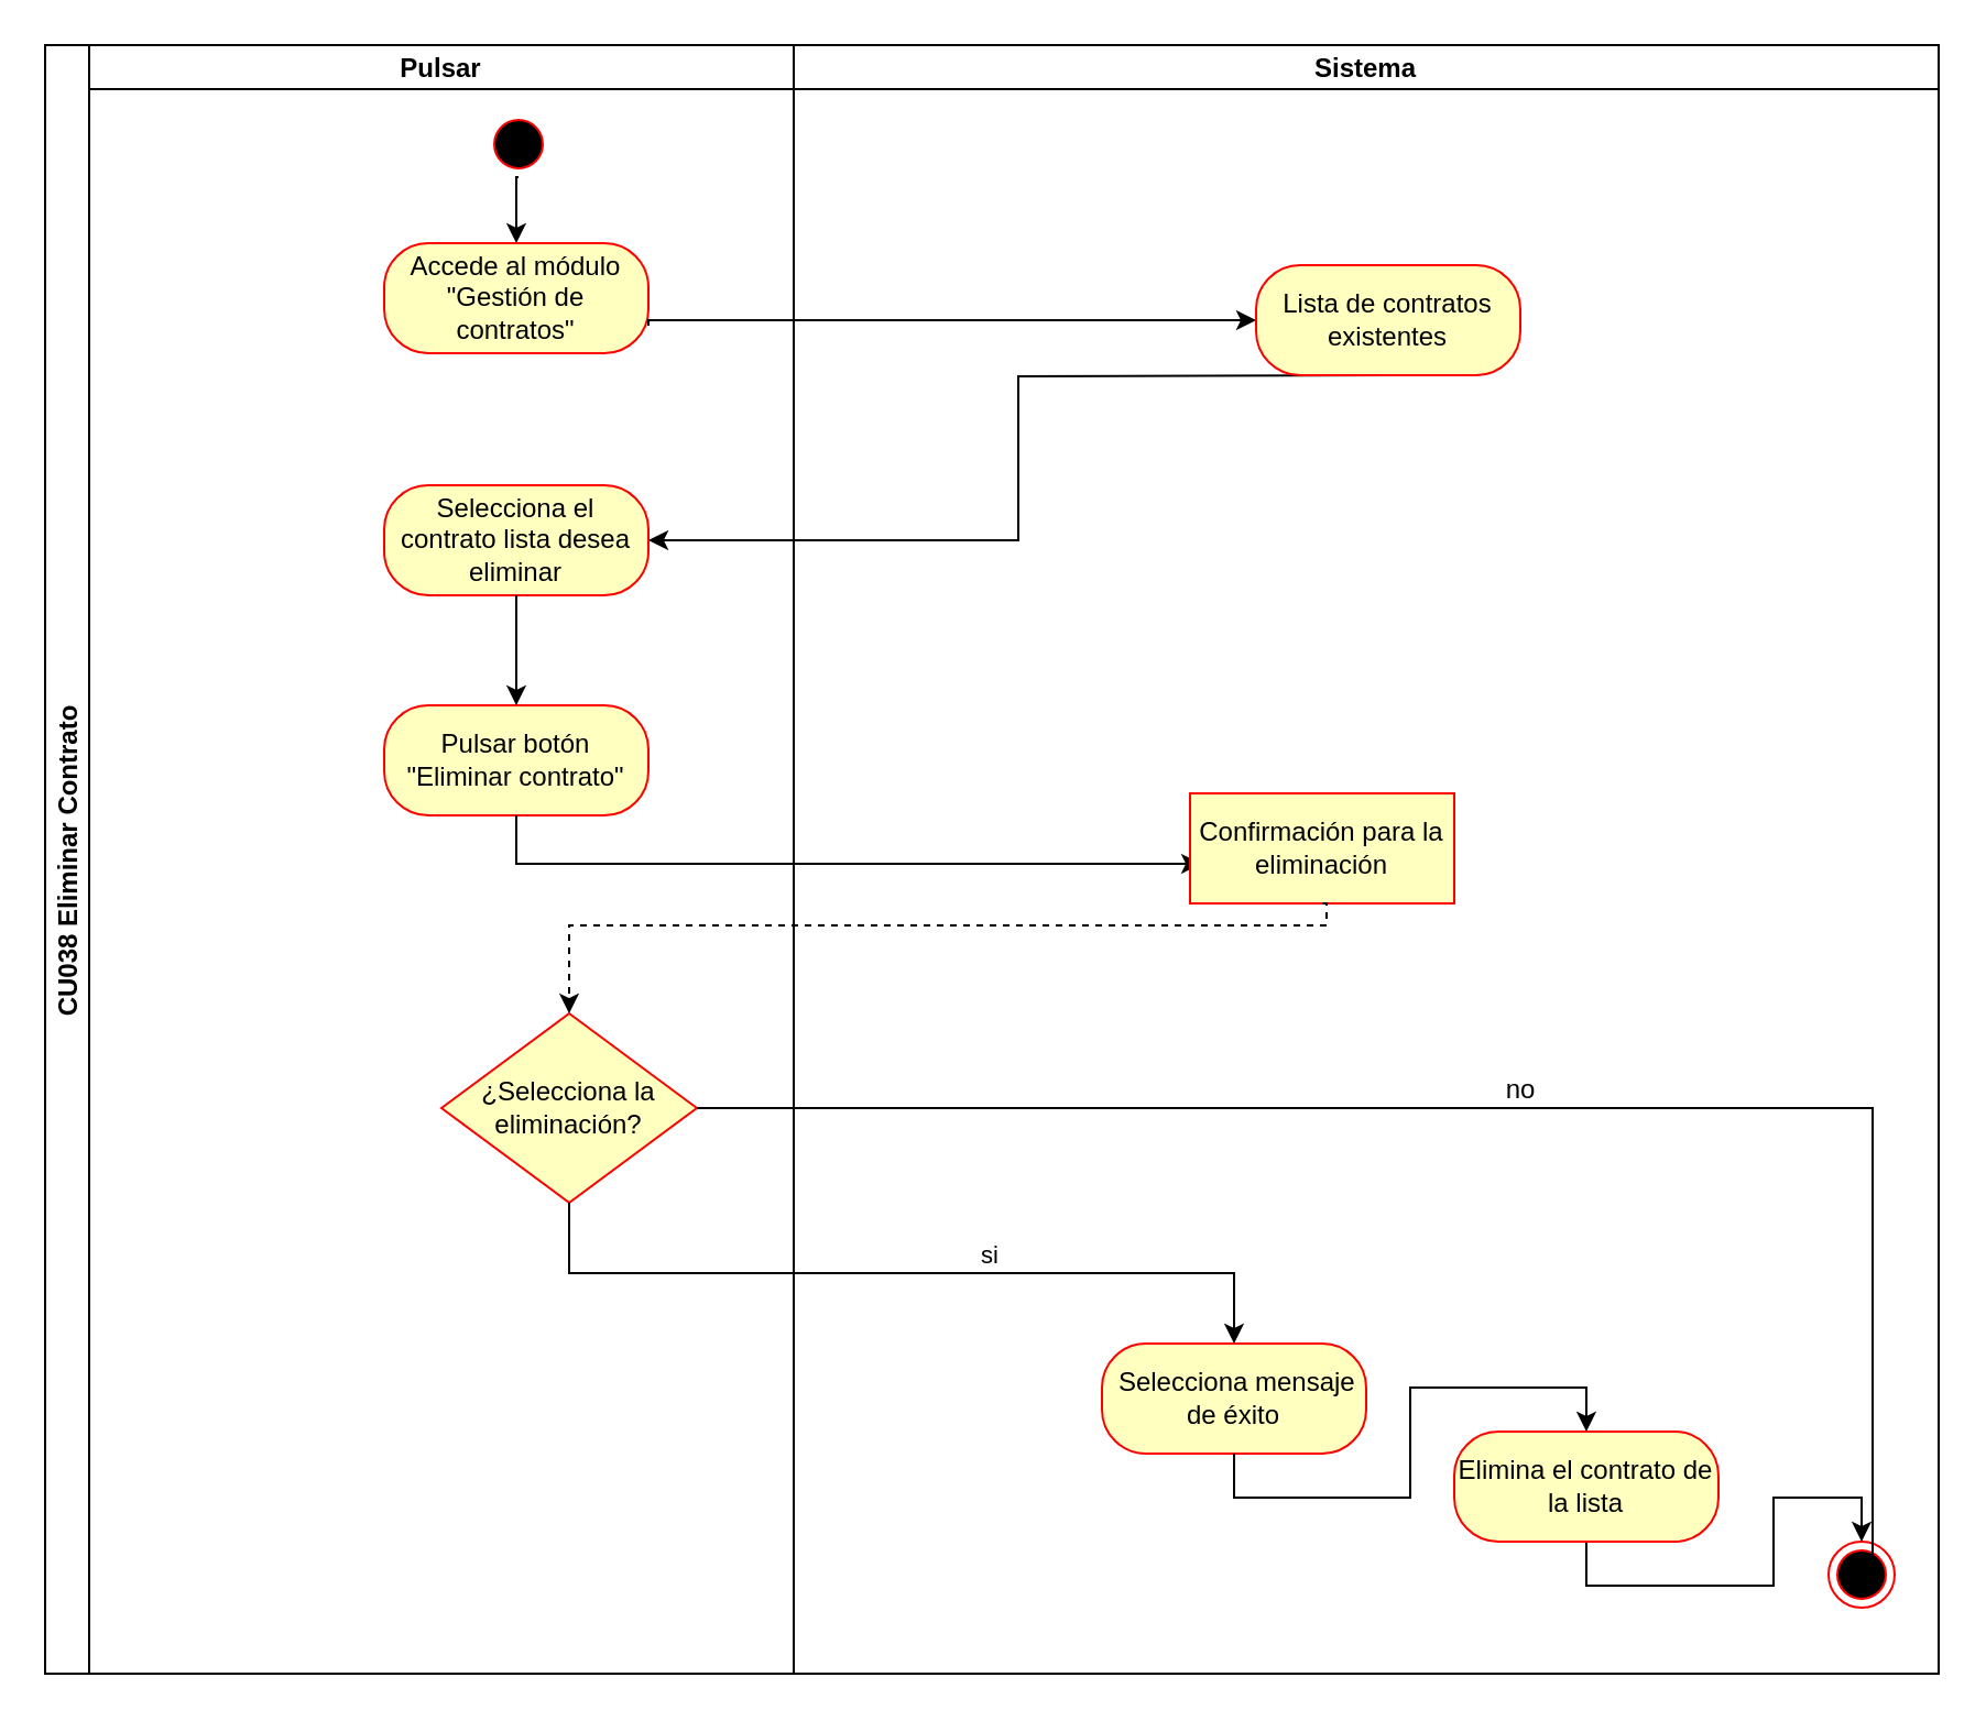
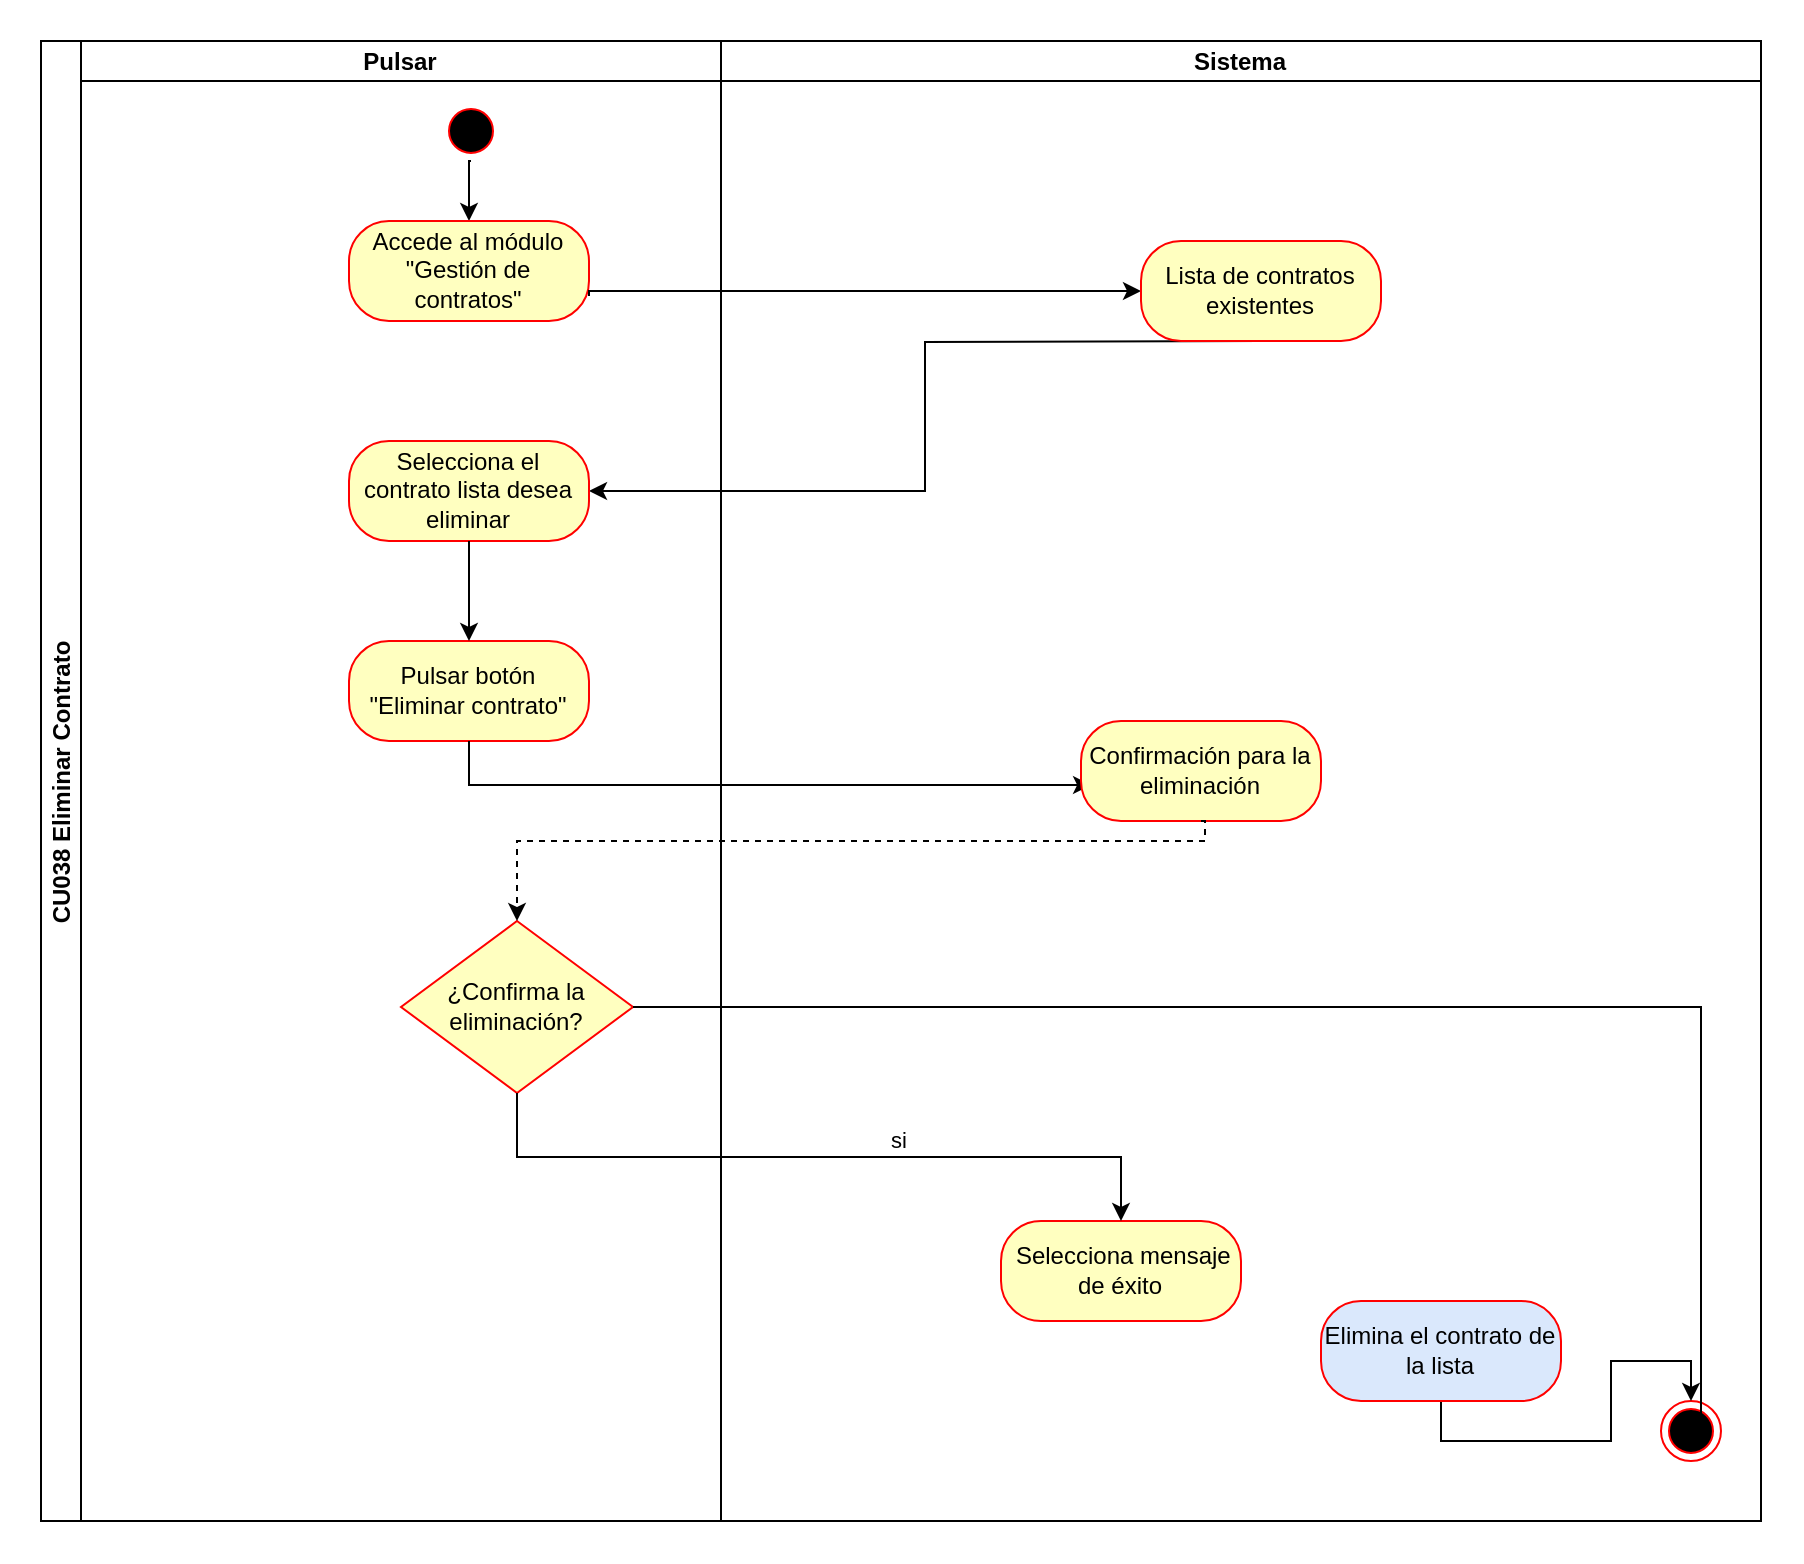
- <mxCell id="19" value="Confirmación para la eliminación" style="whiteSpace=wrap;html=1;arcSize=40;fontColor=#000000;fillColor=#ffffc0;strokeColor=#ff0000;rounded=0;" vertex="1" parent="14"><mxGeometry x="180" y="340" width="120" height="50" as="geometry" /></mxCell>
+ <mxCell id="19" value="Confirmación para la eliminación" style="rounded=1;whiteSpace=wrap;html=1;arcSize=40;fontColor=#000000;fillColor=#ffffc0;strokeColor=#ff0000;" vertex="1" parent="14"><mxGeometry x="180" y="340" width="120" height="50" as="geometry" /></mxCell>
- <mxCell id="23" value="no" style="text;html=1;align=center;verticalAlign=middle;resizable=0;points=[];autosize=1;strokeColor=none;fillColor=none;" vertex="1" parent="14"><mxGeometry x="310" y="460" width="40" height="30" as="geometry" /></mxCell>
- <mxCell id="11" value="¿Selecciona la eliminación?" style="rhombus;whiteSpace=wrap;html=1;fontColor=#000000;fillColor=#ffffc0;strokeColor=#ff0000;" vertex="1" parent="4"><mxGeometry x="160" y="440" width="116" height="86" as="geometry" /></mxCell>
+ <mxCell id="11" value="¿Confirma la eliminación?" style="rhombus;whiteSpace=wrap;html=1;fontColor=#000000;fillColor=#ffffc0;strokeColor=#ff0000;" vertex="1" parent="4"><mxGeometry x="160" y="440" width="116" height="86" as="geometry" /></mxCell>
- <mxCell id="22" value="" style="edgeStyle=orthogonalEdgeStyle;rounded=0;orthogonalLoop=1;jettySize=auto;html=1;exitX=0.5;exitY=1;exitDx=0;exitDy=0;entryX=0.5;entryY=0;entryDx=0;entryDy=0;" edge="1" parent="14" source="18" target="21"><mxGeometry relative="1" as="geometry"><mxPoint x="760" y="760" as="sourcePoint" /><mxPoint x="995" y="800" as="targetPoint" /></mxGeometry></mxCell>
- <mxCell id="21" value="Elimina el contrato de la lista" style="rounded=1;whiteSpace=wrap;html=1;arcSize=40;fontColor=#000000;fillColor=#ffffc0;strokeColor=#ff0000;" vertex="1" parent="14"><mxGeometry x="300" y="630" width="120" height="50" as="geometry" /></mxCell>
+ <mxCell id="21" value="Elimina el contrato de la lista" style="rounded=1;whiteSpace=wrap;html=1;arcSize=40;fontColor=#000000;fillColor=#dae8fc;strokeColor=#ff0000;" vertex="1" parent="14"><mxGeometry x="300" y="630" width="120" height="50" as="geometry" /></mxCell>
